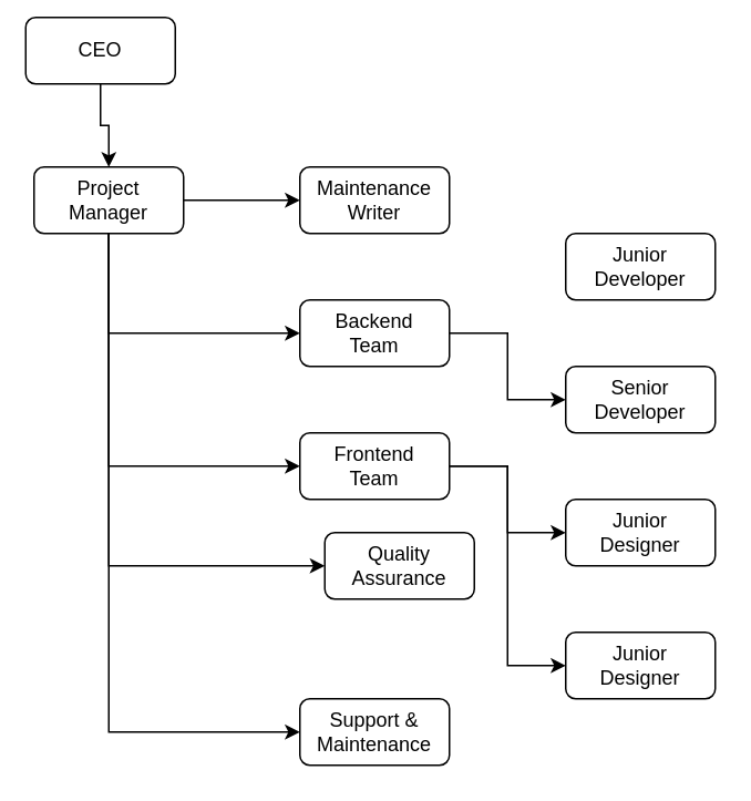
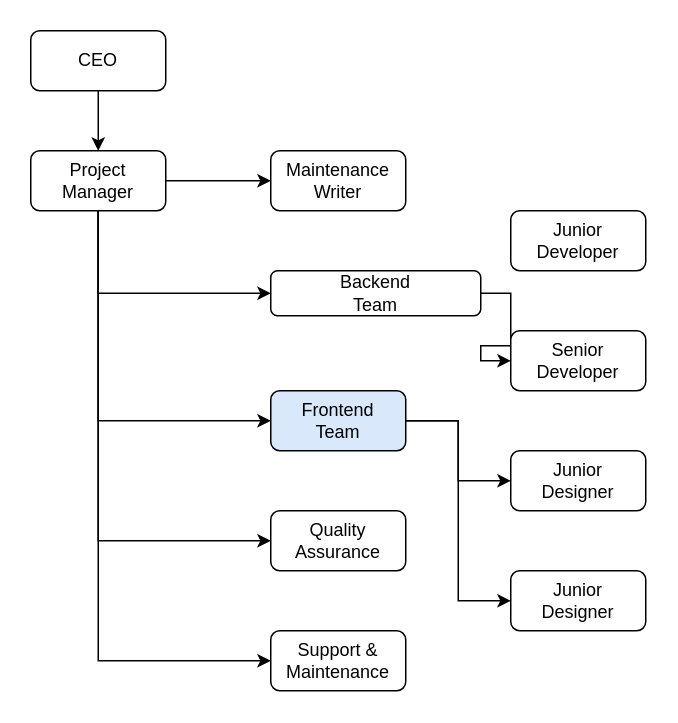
- <mxCell id="3" value="CEO" style="rounded=1;whiteSpace=wrap;html=1;" parent="1" vertex="1"><mxGeometry x="15" y="10" width="90" height="40" as="geometry" /></mxCell>
+ <mxCell id="3" value="CEO" style="rounded=1;whiteSpace=wrap;html=1;" parent="1" vertex="1"><mxGeometry x="20" y="20" width="90" height="40" as="geometry" /></mxCell>
- <mxCell id="14" value="Backend&lt;div&gt;Team&lt;/div&gt;" style="rounded=1;whiteSpace=wrap;html=1;" parent="1" vertex="1"><mxGeometry x="180" y="180" width="90" height="40" as="geometry" /></mxCell>
+ <mxCell id="14" value="Backend&lt;div&gt;Team&lt;/div&gt;" style="rounded=1;whiteSpace=wrap;html=1;" parent="1" vertex="1"><mxGeometry x="180" y="180" width="140" height="30" as="geometry" /></mxCell>
- <mxCell id="12" value="Frontend&lt;div&gt;Team&lt;/div&gt;" style="rounded=1;whiteSpace=wrap;html=1;" parent="1" vertex="1"><mxGeometry x="180" y="260" width="90" height="40" as="geometry" /></mxCell>
+ <mxCell id="12" value="Frontend&lt;div&gt;Team&lt;/div&gt;" style="rounded=1;whiteSpace=wrap;html=1;fillColor=#dae8fc;" parent="1" vertex="1"><mxGeometry x="180" y="260" width="90" height="40" as="geometry" /></mxCell>
- <mxCell id="21" value="Quality&lt;div&gt;Assurance&lt;/div&gt;" style="rounded=1;whiteSpace=wrap;html=1;" vertex="1" parent="1"><mxGeometry x="195" y="320" width="90" height="40" as="geometry" /></mxCell>
+ <mxCell id="21" value="Quality&lt;div&gt;Assurance&lt;/div&gt;" style="rounded=1;whiteSpace=wrap;html=1;" vertex="1" parent="1"><mxGeometry x="180" y="340" width="90" height="40" as="geometry" /></mxCell>
